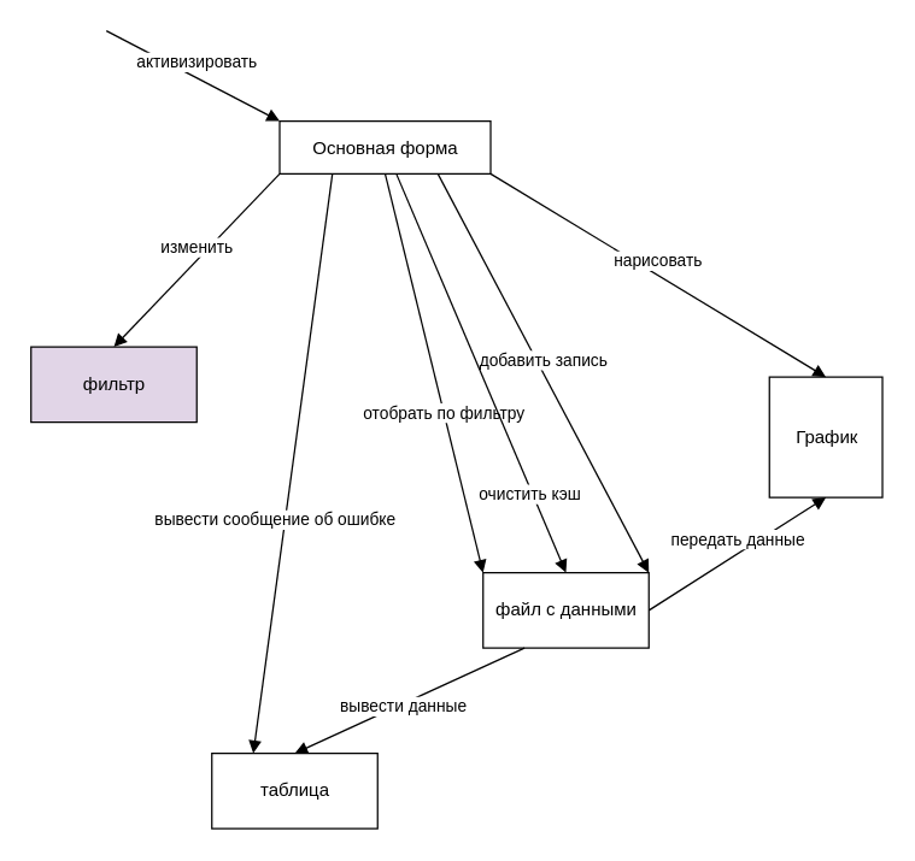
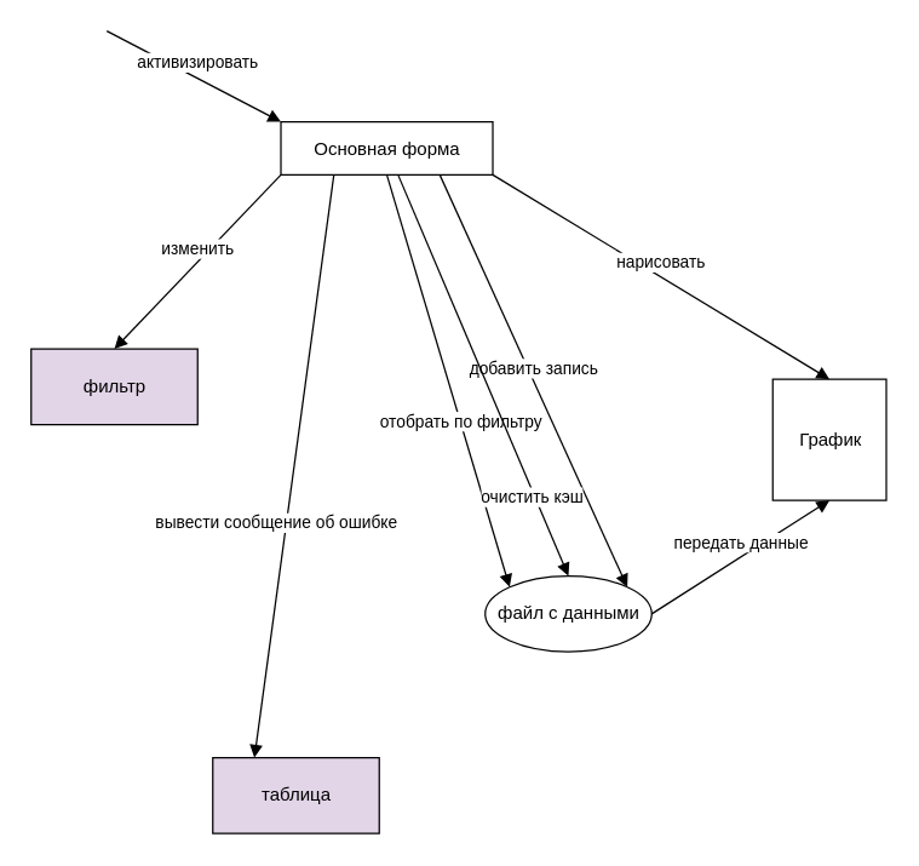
- <mxCell id="5" value="файл с данными" style="html=1;" vertex="1" parent="1"><mxGeometry x="320" y="380" width="110" height="50" as="geometry" /></mxCell>
+ <mxCell id="5" value="файл с данными" style="ellipse;html=1;" vertex="1" parent="1"><mxGeometry x="320" y="380" width="110" height="50" as="geometry" /></mxCell>
- <mxCell id="11" value="вывести данные" style="html=1;verticalAlign=bottom;endArrow=block;exitX=0.25;exitY=1;exitDx=0;exitDy=0;entryX=0.5;entryY=0;entryDx=0;entryDy=0;" edge="1" parent="1" source="5" target="9"><mxGeometry x="0.111" y="10" width="80" relative="1" as="geometry"><mxPoint x="20" y="580" as="sourcePoint" /><mxPoint x="100" y="580" as="targetPoint" /><mxPoint as="offset" /></mxGeometry></mxCell>
- <mxCell id="9" value="таблица" style="html=1;" vertex="1" parent="1"><mxGeometry x="140" y="500" width="110" height="50" as="geometry" /></mxCell>
+ <mxCell id="9" value="таблица" style="html=1;fillColor=#e1d5e7;" vertex="1" parent="1"><mxGeometry x="140" y="500" width="110" height="50" as="geometry" /></mxCell>
